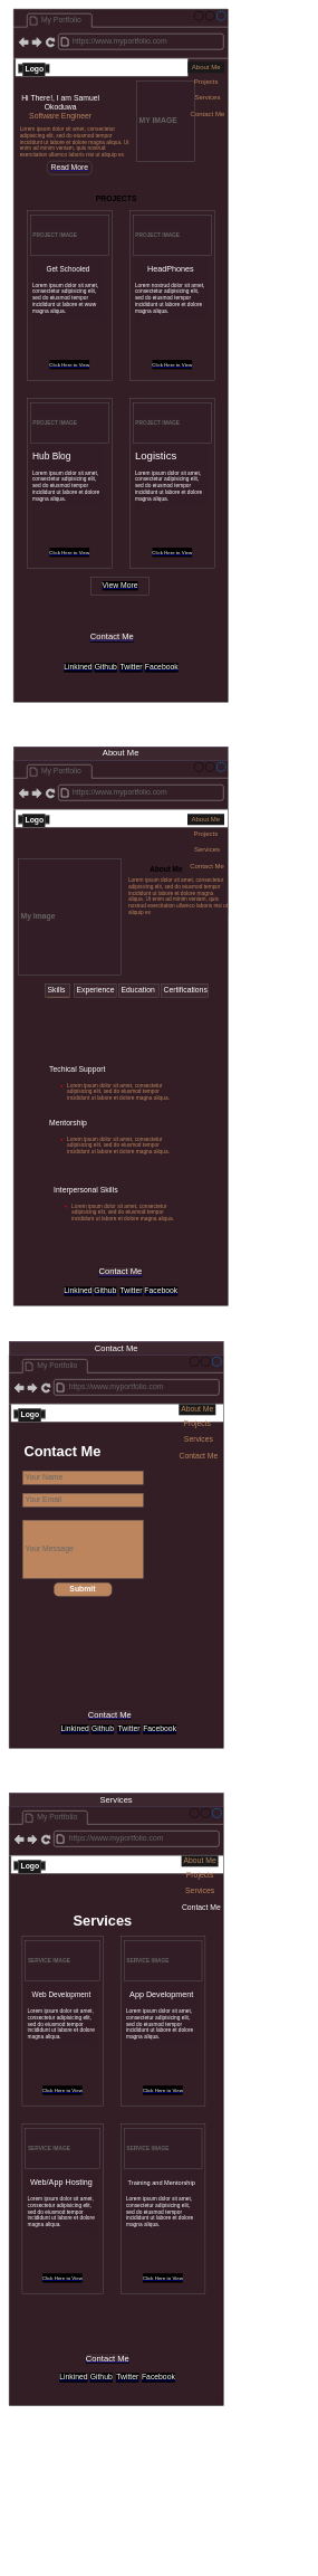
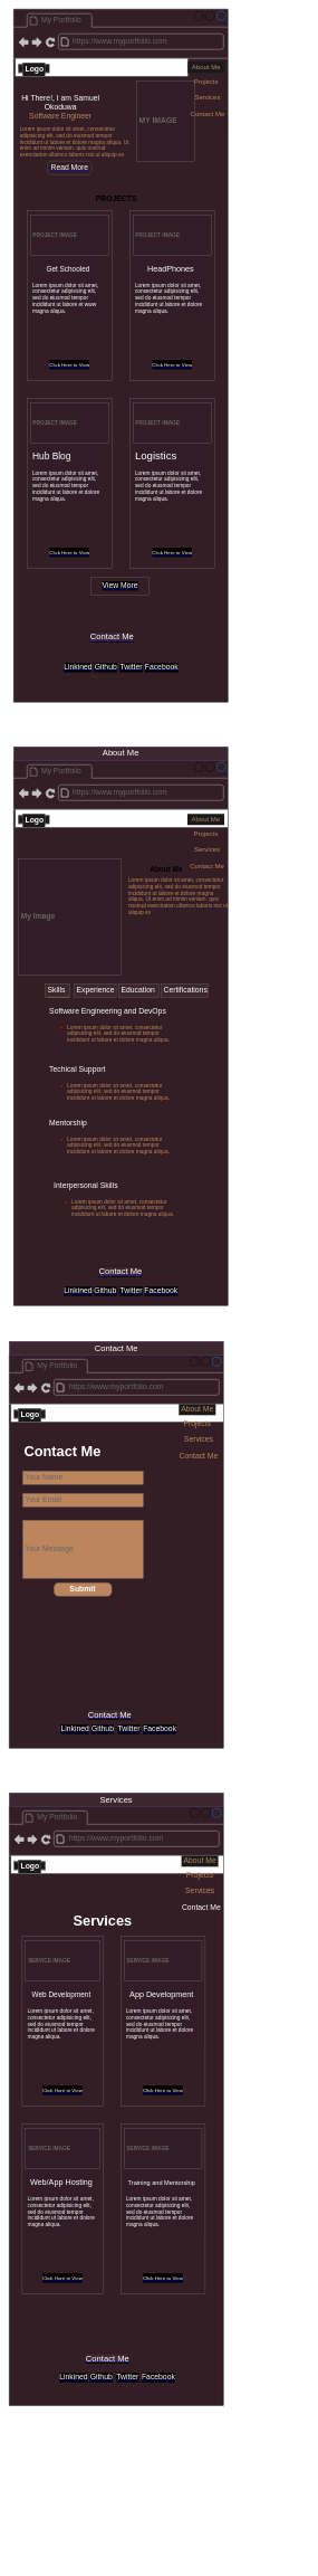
- <mxCell id="22" value="&lt;h1 style=&quot;text-align: center;&quot;&gt;&lt;font style=&quot;font-size: 18px; font-weight: normal;&quot;&gt;HeadPhones&lt;/font&gt;&lt;/h1&gt;&lt;p&gt;Lorem nostrud dolor sit amet, consectetur adipisicing elit, sed do eiusmod tempor incididunt ut labore et dolore magna aliqua.&lt;/p&gt;" style="text;html=1;strokeColor=none;fillColor=none;spacing=5;spacingTop=-20;whiteSpace=wrap;overflow=hidden;rounded=0;labelBackgroundColor=#321D26;fontColor=#FFFFFF;" parent="20" vertex="1"><mxGeometry x="7.308" y="110" width="168.077" height="260" as="geometry" /></mxCell>
+ <mxCell id="22" value="&lt;h1 style=&quot;text-align: center;&quot;&gt;&lt;font style=&quot;font-size: 18px; font-weight: normal;&quot;&gt;HeadPhones&lt;/font&gt;&lt;/h1&gt;&lt;p&gt;Lorem ipsum dolor sit amet, consectetur adipisicing elit, sed do eiusmod tempor incididunt ut labore et dolore magna aliqua.&lt;/p&gt;" style="text;html=1;strokeColor=none;fillColor=none;spacing=5;spacingTop=-20;whiteSpace=wrap;overflow=hidden;rounded=0;labelBackgroundColor=#321D26;fontColor=#FFFFFF;" parent="20" vertex="1"><mxGeometry x="7.308" y="110" width="168.077" height="260" as="geometry" /></mxCell>
+ <mxCell id="64" value="&lt;h1&gt;&lt;span style=&quot;font-weight: normal; color: rgb(255, 255, 255); background-color: initial;&quot;&gt;&lt;font style=&quot;font-size: 17px;&quot;&gt;Software Engineering and DevOps&lt;/font&gt;&lt;/span&gt;&lt;/h1&gt;&lt;ul&gt;&lt;li&gt;&lt;span style=&quot;color: rgb(188, 133, 93); background-color: rgb(51, 30, 37);&quot;&gt;Lorem ipsum dolor sit amet, consectetur adipisicing elit, sed do eiusmod tempor incididunt ut labore et dolore magna aliqua.&lt;/span&gt;&lt;/li&gt;&lt;/ul&gt;" style="text;html=1;strokeColor=none;fillColor=none;spacing=5;spacingTop=-20;whiteSpace=wrap;overflow=hidden;rounded=0;fontColor=#FF0000;strokeWidth=1;" parent="60" vertex="1"><mxGeometry x="5" y="40" width="280" height="100" as="geometry" /></mxCell>
- <mxCell id="68" value="&lt;h1&gt;&lt;font color=&quot;#ffffff&quot;&gt;&lt;span style=&quot;font-size: 17px; font-weight: 400;&quot;&gt;Interpersonal Skills&lt;/span&gt;&lt;/font&gt;&lt;/h1&gt;&lt;ul&gt;&lt;li&gt;&lt;span style=&quot;color: rgb(188, 133, 93); background-color: rgb(51, 30, 37);&quot;&gt;Lorem ipsum dolor sit amet, consectetur adipisicing elit, sed do eiusmod tempor incididunt ut labore et dolore magna aliqua.&lt;/span&gt;&lt;/li&gt;&lt;/ul&gt;" style="text;html=1;strokeColor=none;fillColor=none;spacing=5;spacingTop=-20;whiteSpace=wrap;overflow=hidden;rounded=0;fontColor=#FF0000;strokeWidth=1;" parent="60" vertex="1"><mxGeometry x="15" y="440" width="280" height="100" as="geometry" /></mxCell>
+ <mxCell id="68" value="&lt;h1&gt;&lt;font color=&quot;#ffffff&quot;&gt;&lt;span style=&quot;font-size: 17px; font-weight: 400;&quot;&gt;Interpersonal Skills&lt;/span&gt;&lt;/font&gt;&lt;/h1&gt;&lt;ul&gt;&lt;li&gt;&lt;span style=&quot;color: rgb(188, 133, 93); background-color: rgb(51, 30, 37);&quot;&gt;Lorem ipsum dolor sit amet, consectetur adipisicing elit, sed do eiusmod tempor incididunt ut labore et dolore magna aliqua.&lt;/span&gt;&lt;/li&gt;&lt;/ul&gt;" style="text;html=1;strokeColor=none;fillColor=none;spacing=5;spacingTop=-20;whiteSpace=wrap;overflow=hidden;rounded=0;fontColor=#FF0000;strokeWidth=1;" parent="60" vertex="1"><mxGeometry x="15" y="430" width="280" height="100" as="geometry" /></mxCell>
